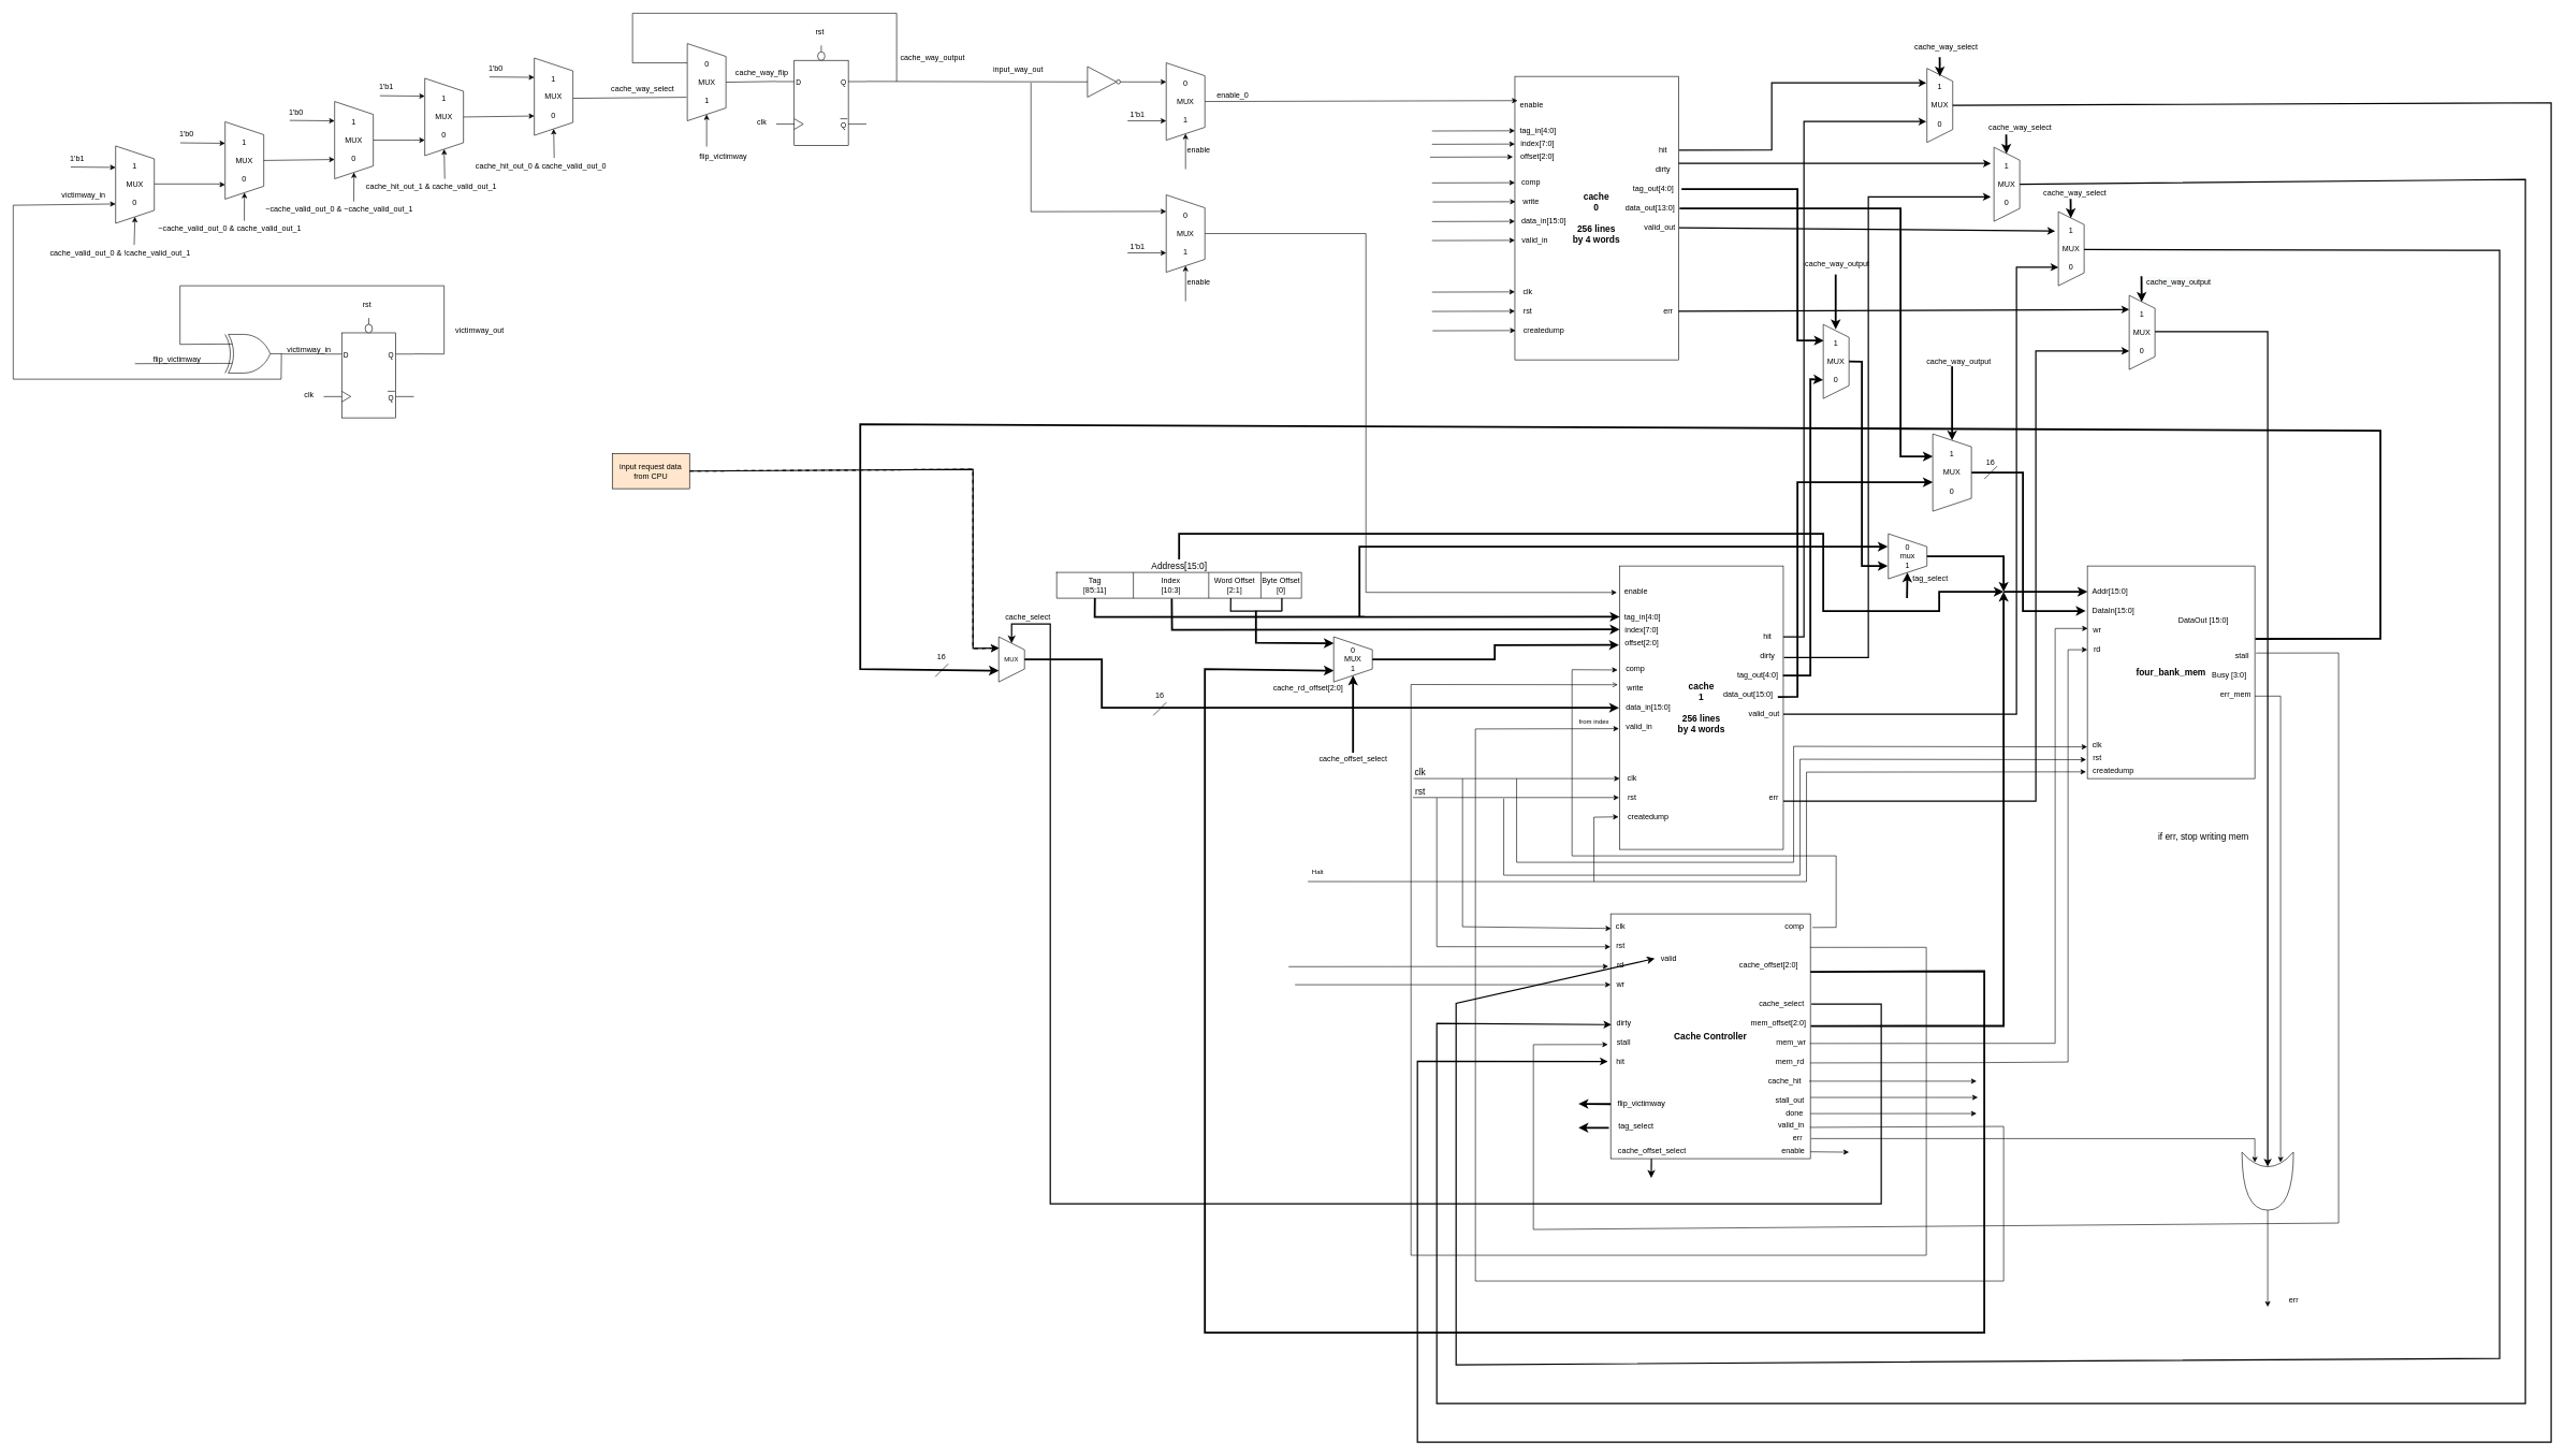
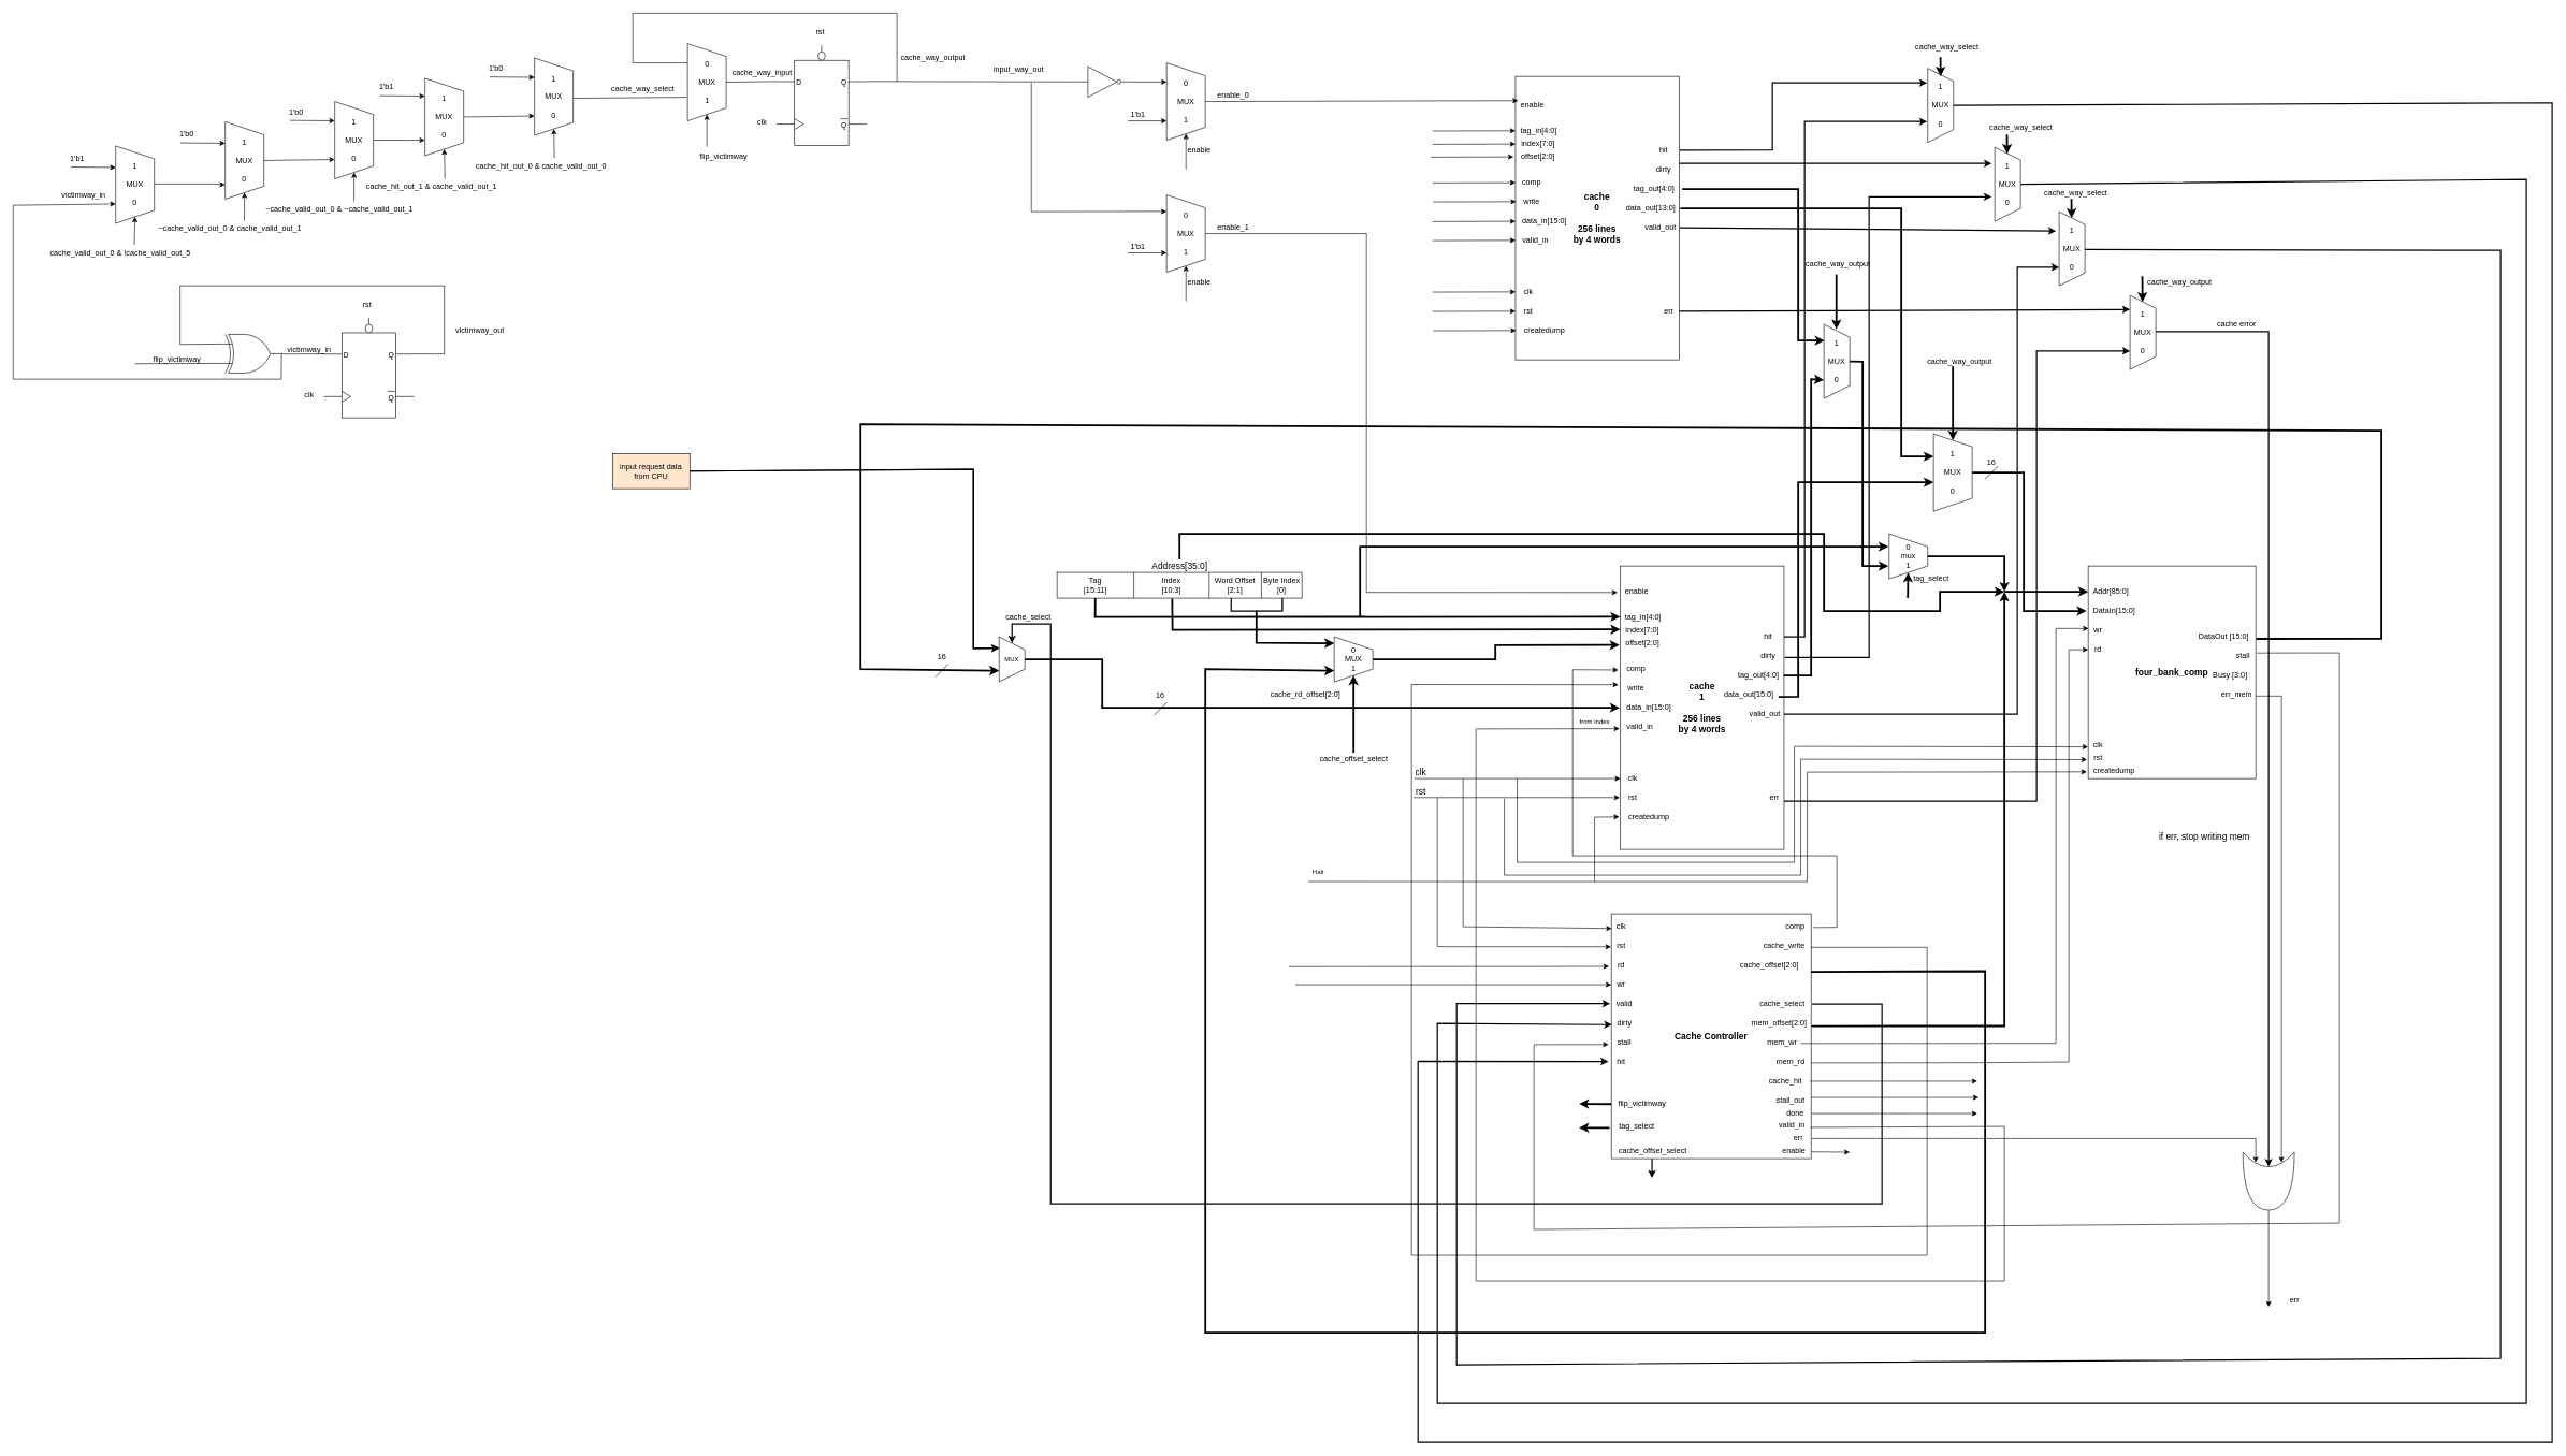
- <mxCell id="212" value="cache_way_flip" style="text;html=1;align=center;verticalAlign=middle;resizable=0;points=[];autosize=1;strokeColor=none;fillColor=none;" vertex="1" parent="1"><mxGeometry x="1126.5" y="102" width="110" height="20" as="geometry" /></mxCell>
+ <mxCell id="212" value="cache_way_input" style="text;html=1;align=center;verticalAlign=middle;resizable=0;points=[];autosize=1;strokeColor=none;fillColor=none;" vertex="1" parent="1"><mxGeometry x="1126.5" y="102" width="110" height="20" as="geometry" /></mxCell>
+ <mxCell id="232" value="enable_1" style="text;html=1;align=center;verticalAlign=middle;resizable=0;points=[];autosize=1;strokeColor=none;fillColor=none;" vertex="1" parent="1"><mxGeometry x="1883" y="342.5" width="60" height="20" as="geometry" /></mxCell>
- <mxCell id="263" value="cache_valid_out_0 &amp;amp; !cache_valid_out_1" style="text;html=1;align=center;verticalAlign=middle;resizable=0;points=[];autosize=1;strokeColor=none;fillColor=none;" vertex="1" parent="1"><mxGeometry x="71" y="382" width="230" height="20" as="geometry" /></mxCell>
+ <mxCell id="263" value="cache_valid_out_0 &amp;amp; !cache_valid_out_5" style="text;html=1;align=center;verticalAlign=middle;resizable=0;points=[];autosize=1;strokeColor=none;fillColor=none;" vertex="1" parent="1"><mxGeometry x="71" y="382" width="230" height="20" as="geometry" /></mxCell>
+ <mxCell id="193" value="cache error" style="text;html=1;strokeColor=none;fillColor=none;align=center;verticalAlign=middle;whiteSpace=wrap;rounded=0;" parent="1" vertex="1"><mxGeometry x="3428.75" y="488" width="82.5" height="30" as="geometry" /></mxCell>
- <mxCell id="119" value="" style="endArrow=classic;html=1;rounded=0;strokeWidth=2;exitX=1;exitY=0.5;exitDx=0;exitDy=0;entryX=0.25;entryY=1;entryDx=0;entryDy=0;dashed=1;" parent="1" source="118" target="109" edge="1"><mxGeometry width="50" height="50" relative="1" as="geometry"><mxPoint x="1130" y="738" as="sourcePoint" /><mxPoint x="1190" y="728" as="targetPoint" /><Array as="points"><mxPoint x="1510" y="728" /><mxPoint x="1510" y="1006" /></Array></mxGeometry></mxCell>
+ <mxCell id="119" value="" style="endArrow=classic;html=1;rounded=0;strokeWidth=2;exitX=1;exitY=0.5;exitDx=0;exitDy=0;entryX=0.25;entryY=1;entryDx=0;entryDy=0;" parent="1" source="118" target="109" edge="1"><mxGeometry width="50" height="50" relative="1" as="geometry"><mxPoint x="1130" y="738" as="sourcePoint" /><mxPoint x="1190" y="728" as="targetPoint" /><Array as="points"><mxPoint x="1510" y="728" /><mxPoint x="1510" y="1006" /></Array></mxGeometry></mxCell>
- <mxCell id="69" value="Address[15:0]" style="text;html=1;align=center;verticalAlign=middle;resizable=0;points=[];autosize=1;strokeColor=none;fillColor=none;fontSize=14;fontColor=#000000;" parent="1" vertex="1"><mxGeometry x="1780" y="868" width="100" height="20" as="geometry" /></mxCell>
+ <mxCell id="69" value="Address[35:0]" style="text;html=1;align=center;verticalAlign=middle;resizable=0;points=[];autosize=1;strokeColor=none;fillColor=none;fontSize=14;fontColor=#000000;" parent="1" vertex="1"><mxGeometry x="1780" y="868" width="100" height="20" as="geometry" /></mxCell>
- <mxCell id="93" value="&lt;span&gt;Tag&lt;br&gt;[85:11]&lt;br&gt;&lt;/span&gt;" style="shape=partialRectangle;html=1;whiteSpace=wrap;connectable=0;fillColor=none;top=0;left=0;bottom=0;right=0;overflow=hidden;" parent="92" vertex="1"><mxGeometry width="119" height="40" as="geometry"><mxRectangle width="119" height="40" as="alternateBounds" /></mxGeometry></mxCell>
+ <mxCell id="93" value="&lt;span&gt;Tag&lt;br&gt;[15:11]&lt;br&gt;&lt;/span&gt;" style="shape=partialRectangle;html=1;whiteSpace=wrap;connectable=0;fillColor=none;top=0;left=0;bottom=0;right=0;overflow=hidden;" parent="92" vertex="1"><mxGeometry width="119" height="40" as="geometry"><mxRectangle width="119" height="40" as="alternateBounds" /></mxGeometry></mxCell>
- <mxCell id="96" value="Byte Offset&lt;br&gt;[0]" style="shape=partialRectangle;html=1;whiteSpace=wrap;connectable=0;fillColor=none;top=0;left=0;bottom=0;right=0;overflow=hidden;" parent="92" vertex="1"><mxGeometry x="317" width="63" height="40" as="geometry"><mxRectangle width="63" height="40" as="alternateBounds" /></mxGeometry></mxCell>
+ <mxCell id="96" value="Byte Index&lt;br&gt;[0]" style="shape=partialRectangle;html=1;whiteSpace=wrap;connectable=0;fillColor=none;top=0;left=0;bottom=0;right=0;overflow=hidden;" parent="92" vertex="1"><mxGeometry x="317" width="63" height="40" as="geometry"><mxRectangle width="63" height="40" as="alternateBounds" /></mxGeometry></mxCell>
- <mxCell id="37" value="Addr[15:0]" style="text;html=1;align=center;verticalAlign=middle;resizable=0;points=[];autosize=1;strokeColor=none;fillColor=none;fontColor=#000000;" parent="1" vertex="1"><mxGeometry x="3240" y="908" width="70" height="20" as="geometry" /></mxCell>
+ <mxCell id="37" value="Addr[85:0]" style="text;html=1;align=center;verticalAlign=middle;resizable=0;points=[];autosize=1;strokeColor=none;fillColor=none;fontColor=#000000;" parent="1" vertex="1"><mxGeometry x="3240" y="908" width="70" height="20" as="geometry" /></mxCell>
- <mxCell id="44" value="DataOut [15:0]" style="text;html=1;align=center;verticalAlign=middle;resizable=0;points=[];autosize=1;strokeColor=none;fillColor=none;fontColor=#000000;" parent="1" vertex="1"><mxGeometry x="3375" y="953" width="90" height="20" as="geometry" /></mxCell>
+ <mxCell id="44" value="DataOut [15:0]" style="text;html=1;align=center;verticalAlign=middle;resizable=0;points=[];autosize=1;strokeColor=none;fillColor=none;fontColor=#000000;" parent="1" vertex="1"><mxGeometry x="3405" y="978" width="90" height="20" as="geometry" /></mxCell>
- <mxCell id="36" value="&lt;b&gt;&lt;font style=&quot;font-size: 14px&quot;&gt;four_bank_mem&lt;br&gt;&lt;/font&gt;&lt;/b&gt;" style="rounded=0;whiteSpace=wrap;html=1;fontColor=#000000;fillColor=none;" parent="1" vertex="1"><mxGeometry x="3240" y="878" width="260" height="330" as="geometry" /></mxCell>
+ <mxCell id="36" value="&lt;b&gt;&lt;font style=&quot;font-size: 14px&quot;&gt;four_bank_comp&lt;br&gt;&lt;/font&gt;&lt;/b&gt;" style="rounded=0;whiteSpace=wrap;html=1;fontColor=#000000;fillColor=none;" parent="1" vertex="1"><mxGeometry x="3240" y="878" width="260" height="330" as="geometry" /></mxCell>
- <mxCell id="141" value="" style="endArrow=open;html=1;rounded=0;exitX=0.999;exitY=0.137;exitDx=0;exitDy=0;exitPerimeter=0;entryX=-0.012;entryY=0.419;entryDx=0;entryDy=0;entryPerimeter=0;" parent="1" source="66" target="48" edge="1"><mxGeometry width="50" height="50" relative="1" as="geometry"><mxPoint x="3180" y="1468" as="sourcePoint" /><mxPoint x="3310" y="1558" as="targetPoint" /><Array as="points"><mxPoint x="2990" y="1470" /><mxPoint x="2990" y="1948" /><mxPoint x="2190" y="1948" /><mxPoint x="2190" y="1062" /></Array></mxGeometry></mxCell>
+ <mxCell id="141" value="" style="endArrow=classic;html=1;rounded=0;exitX=0.999;exitY=0.137;exitDx=0;exitDy=0;exitPerimeter=0;entryX=-0.012;entryY=0.419;entryDx=0;entryDy=0;entryPerimeter=0;" parent="1" source="66" target="48" edge="1"><mxGeometry width="50" height="50" relative="1" as="geometry"><mxPoint x="3180" y="1468" as="sourcePoint" /><mxPoint x="3310" y="1558" as="targetPoint" /><Array as="points"><mxPoint x="2990" y="1470" /><mxPoint x="2990" y="1948" /><mxPoint x="2190" y="1948" /><mxPoint x="2190" y="1062" /></Array></mxGeometry></mxCell>
- <mxCell id="153" value="cache_rd_offset[2:0]" style="text;html=1;align=center;verticalAlign=middle;resizable=0;points=[];autosize=1;strokeColor=none;fillColor=none;" parent="1" vertex="1"><mxGeometry x="1970" y="1058" width="120" height="20" as="geometry" /></mxCell>
+ <mxCell id="153" value="cache_rd_offset[2:0]" style="text;html=1;align=center;verticalAlign=middle;resizable=0;points=[];autosize=1;strokeColor=none;fillColor=none;" parent="1" vertex="1"><mxGeometry x="1965" y="1068" width="120" height="20" as="geometry" /></mxCell>
+ <mxCell id="68" value="cache_write" style="text;html=1;align=center;verticalAlign=middle;resizable=0;points=[];autosize=1;strokeColor=none;fillColor=none;fontColor=#000000;" parent="1" vertex="1"><mxGeometry x="2728" y="1458" width="80" height="20" as="geometry" /></mxCell>
- <mxCell id="88" value="valid" style="text;html=1;align=center;verticalAlign=middle;resizable=0;points=[];autosize=1;strokeColor=none;fillColor=none;fontColor=#000000;" parent="1" vertex="1"><mxGeometry x="2570" y="1478" width="40" height="20" as="geometry" /></mxCell>
+ <mxCell id="88" value="valid" style="text;html=1;align=center;verticalAlign=middle;resizable=0;points=[];autosize=1;strokeColor=none;fillColor=none;fontColor=#000000;" parent="1" vertex="1"><mxGeometry x="2500" y="1548" width="40" height="20" as="geometry" /></mxCell>
- <mxCell id="123" value="mem_wr" style="text;html=1;align=center;verticalAlign=middle;resizable=0;points=[];autosize=1;strokeColor=none;fillColor=none;" parent="1" vertex="1"><mxGeometry x="2750" y="1608" width="60" height="20" as="geometry" /></mxCell>
+ <mxCell id="123" value="mem_wr" style="text;html=1;align=center;verticalAlign=middle;resizable=0;points=[];autosize=1;strokeColor=none;fillColor=none;" parent="1" vertex="1"><mxGeometry x="2735" y="1608" width="60" height="20" as="geometry" /></mxCell>
